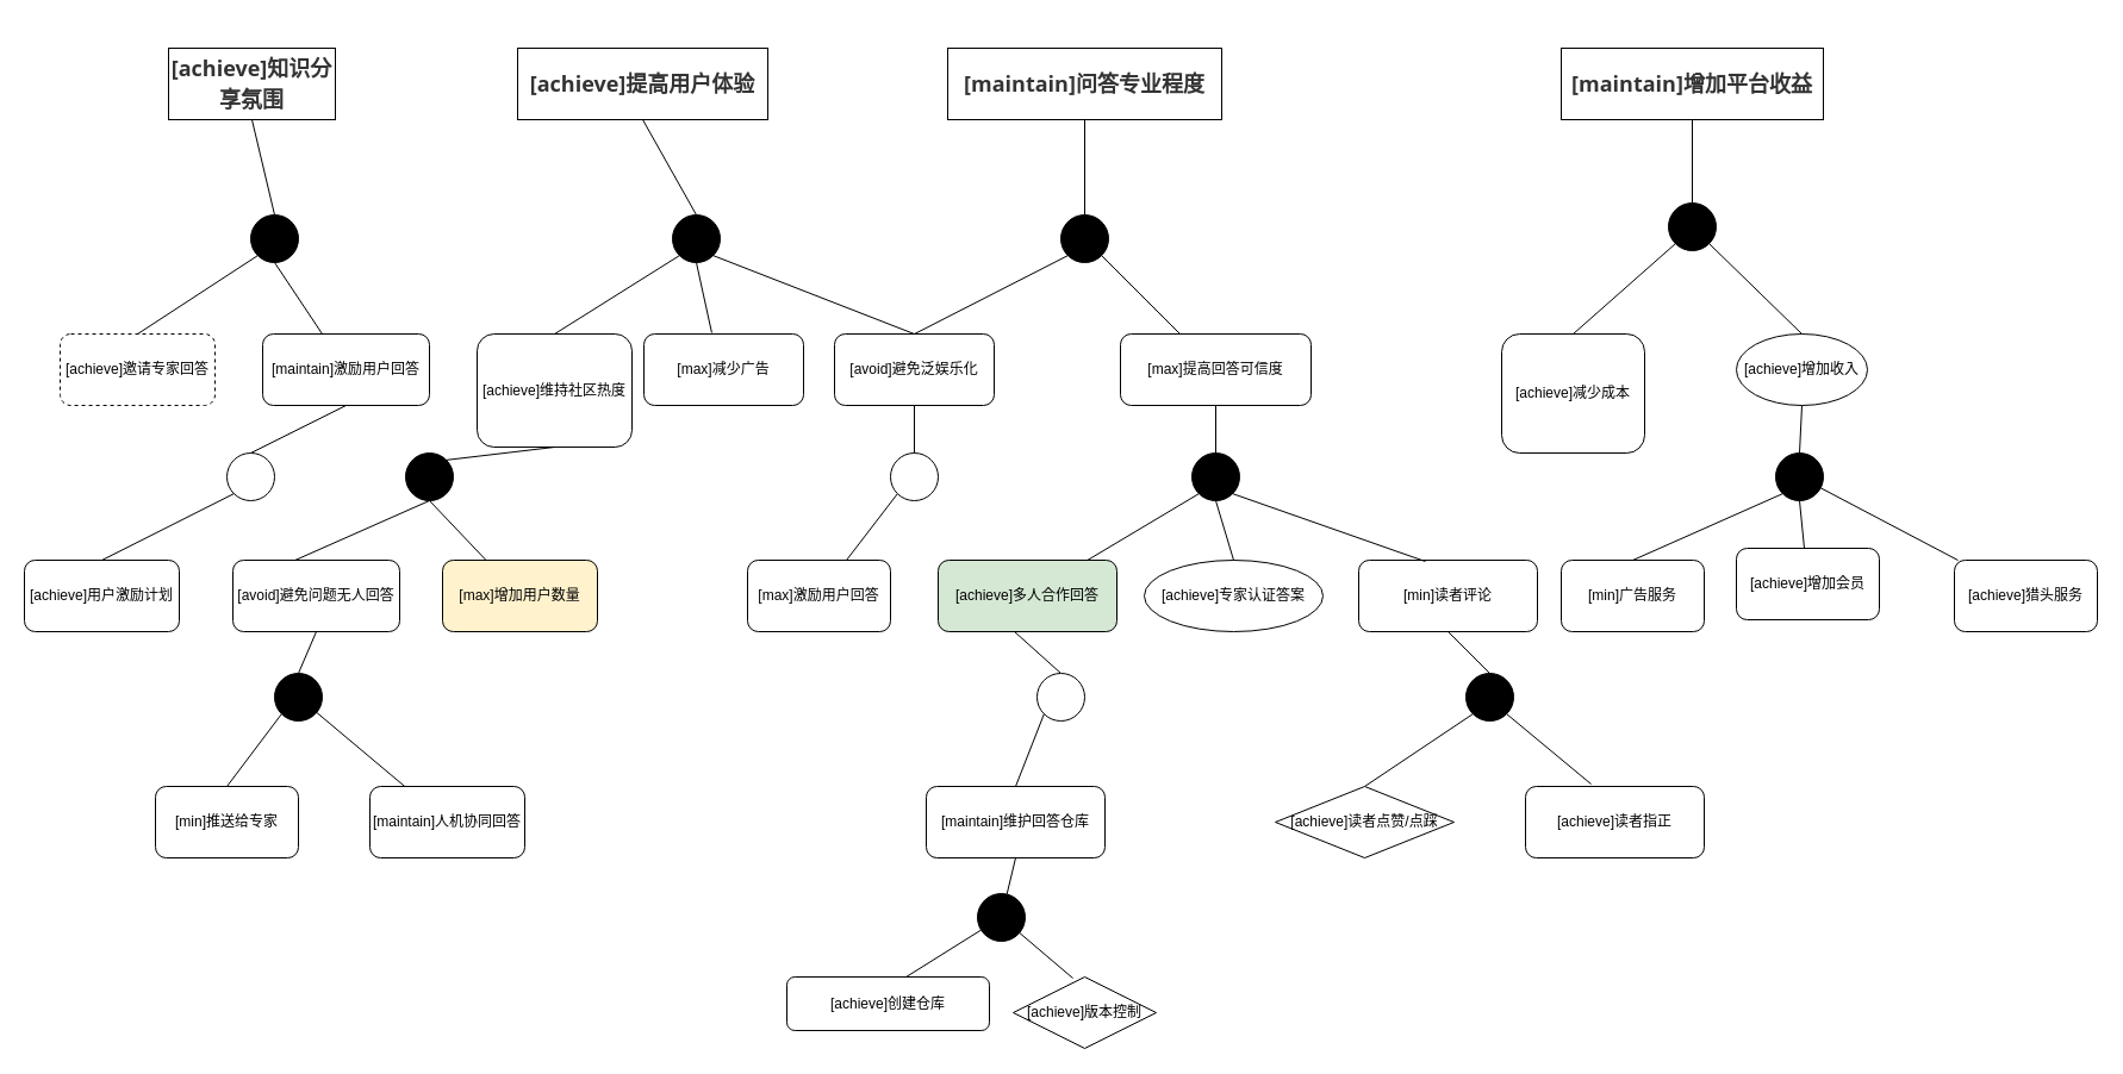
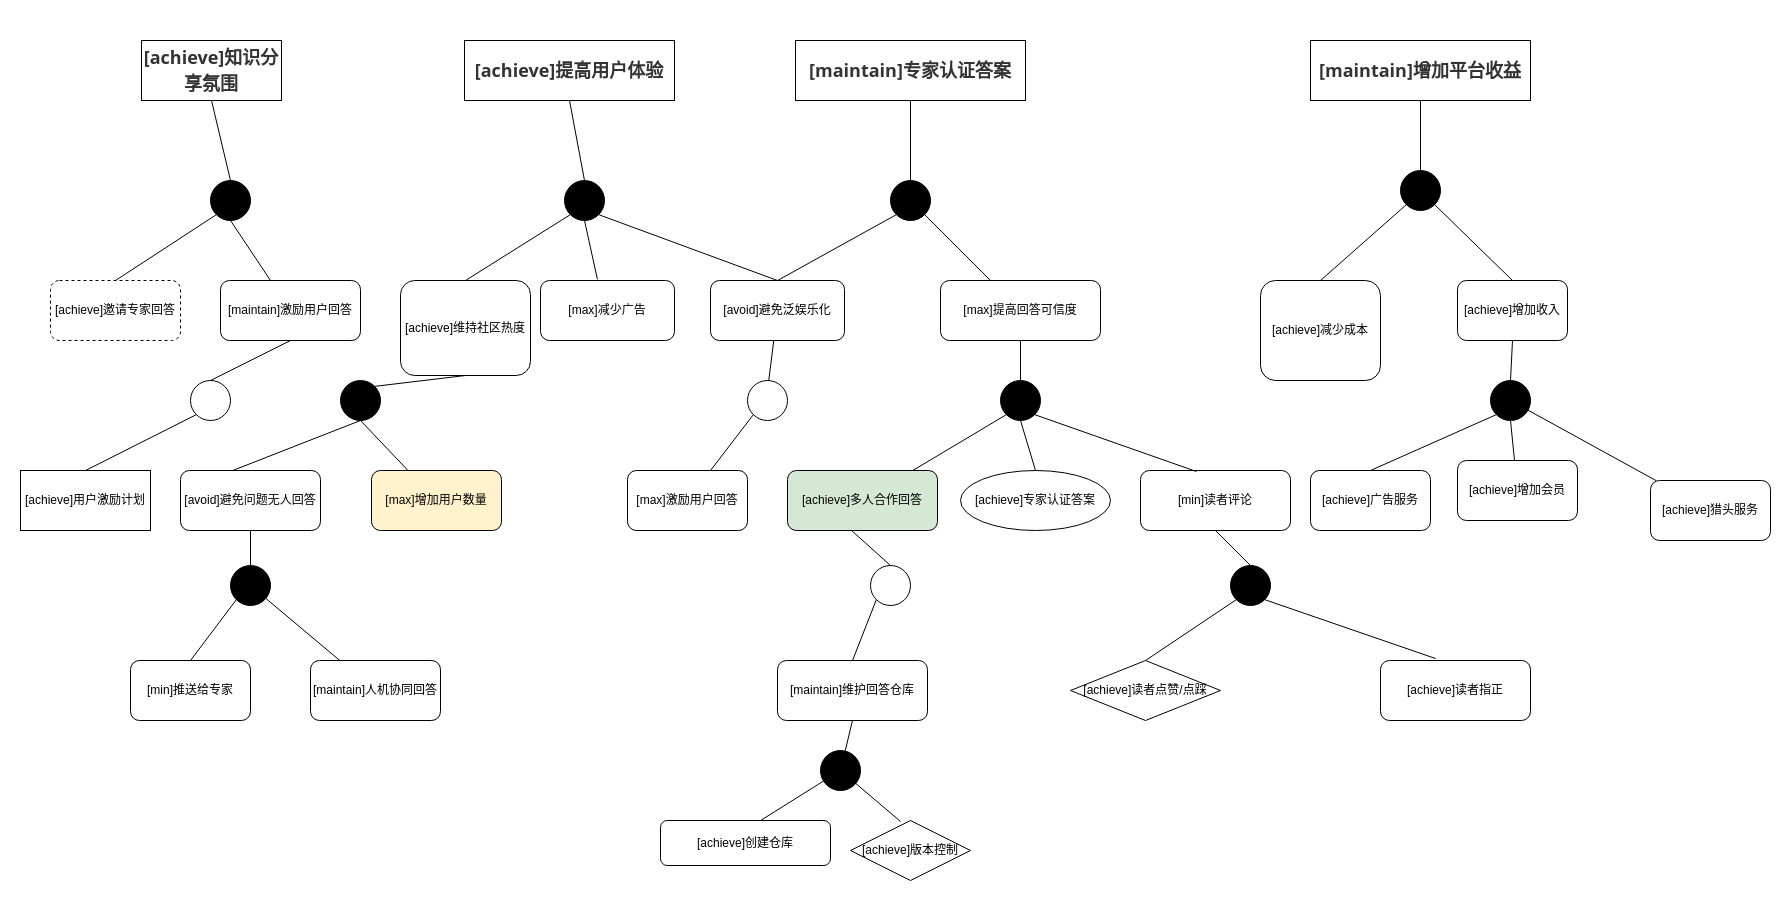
- <mxCell id="3" value="&lt;h3 class=&quot;md-end-block md-heading md-focus&quot; style=&quot;box-sizing: border-box ; font-size: 1.5em ; margin-top: 1rem ; margin-bottom: 1rem ; position: relative ; line-height: 1.43 ; cursor: text ; color: rgb(51 , 51 , 51) ; font-family: &amp;#34;open sans&amp;#34; , &amp;#34;clear sans&amp;#34; , &amp;#34;helvetica neue&amp;#34; , &amp;#34;helvetica&amp;#34; , &amp;#34;arial&amp;#34; , sans-serif&quot;&gt;&lt;span class=&quot;md-plain md-expand&quot; style=&quot;box-sizing: border-box&quot;&gt;[achieve]提高用户体验&lt;/span&gt;&lt;/h3&gt;" style="rounded=0;whiteSpace=wrap;html=1;" parent="1" vertex="1"><mxGeometry x="434" y="20" width="210" height="60" as="geometry" /></mxCell>
+ <mxCell id="3" value="&lt;h3 class=&quot;md-end-block md-heading md-focus&quot; style=&quot;box-sizing: border-box ; font-size: 1.5em ; margin-top: 1rem ; margin-bottom: 1rem ; position: relative ; line-height: 1.43 ; cursor: text ; color: rgb(51 , 51 , 51) ; font-family: &amp;#34;open sans&amp;#34; , &amp;#34;clear sans&amp;#34; , &amp;#34;helvetica neue&amp;#34; , &amp;#34;helvetica&amp;#34; , &amp;#34;arial&amp;#34; , sans-serif&quot;&gt;&lt;span class=&quot;md-plain md-expand&quot; style=&quot;box-sizing: border-box&quot;&gt;[achieve]提高用户体验&lt;/span&gt;&lt;/h3&gt;" style="rounded=0;whiteSpace=wrap;html=1;" parent="1" vertex="1"><mxGeometry x="464" y="20" width="210" height="60" as="geometry" /></mxCell>
- <mxCell id="4" value="&lt;h3 class=&quot;md-end-block md-heading md-focus&quot; style=&quot;box-sizing: border-box ; font-size: 1.5em ; margin-top: 1rem ; margin-bottom: 1rem ; position: relative ; line-height: 1.43 ; cursor: text ; color: rgb(51 , 51 , 51) ; font-family: &amp;#34;open sans&amp;#34; , &amp;#34;clear sans&amp;#34; , &amp;#34;helvetica neue&amp;#34; , &amp;#34;helvetica&amp;#34; , &amp;#34;arial&amp;#34; , sans-serif&quot;&gt;&lt;span class=&quot;md-plain md-expand&quot; style=&quot;box-sizing: border-box&quot;&gt;[maintain]问答专业程度&lt;/span&gt;&lt;/h3&gt;" style="rounded=0;whiteSpace=wrap;html=1;" parent="1" vertex="1"><mxGeometry x="795" y="20" width="230" height="60" as="geometry" /></mxCell>
+ <mxCell id="4" value="&lt;h3 class=&quot;md-end-block md-heading md-focus&quot; style=&quot;box-sizing: border-box ; font-size: 1.5em ; margin-top: 1rem ; margin-bottom: 1rem ; position: relative ; line-height: 1.43 ; cursor: text ; color: rgb(51 , 51 , 51) ; font-family: &amp;#34;open sans&amp;#34; , &amp;#34;clear sans&amp;#34; , &amp;#34;helvetica neue&amp;#34; , &amp;#34;helvetica&amp;#34; , &amp;#34;arial&amp;#34; , sans-serif&quot;&gt;&lt;span class=&quot;md-plain md-expand&quot; style=&quot;box-sizing: border-box&quot;&gt;[maintain]专家认证答案&lt;/span&gt;&lt;/h3&gt;" style="rounded=0;whiteSpace=wrap;html=1;" parent="1" vertex="1"><mxGeometry x="795" y="20" width="230" height="60" as="geometry" /></mxCell>
- <mxCell id="18" value="[avoid]避免泛娱乐化" style="rounded=1;whiteSpace=wrap;html=1;" parent="1" vertex="1"><mxGeometry x="700" y="260" width="134" height="60" as="geometry" /></mxCell>
+ <mxCell id="18" value="[avoid]避免泛娱乐化" style="rounded=1;whiteSpace=wrap;html=1;" parent="1" vertex="1"><mxGeometry x="710" y="260" width="134" height="60" as="geometry" /></mxCell>
- <mxCell id="41" value="[achieve]增加收入" style="ellipse;whiteSpace=wrap;html=1;" parent="1" vertex="1"><mxGeometry x="1457" y="260" width="110" height="60" as="geometry" /></mxCell>
+ <mxCell id="41" value="[achieve]增加收入" style="rounded=1;whiteSpace=wrap;html=1;" parent="1" vertex="1"><mxGeometry x="1457" y="260" width="110" height="60" as="geometry" /></mxCell>
- <mxCell id="24" value="[achieve]用户激励计划" style="rounded=1;whiteSpace=wrap;html=1;" parent="1" vertex="1"><mxGeometry x="20" y="450" width="130" height="60" as="geometry" /></mxCell>
+ <mxCell id="24" value="[achieve]用户激励计划" style="whiteSpace=wrap;html=1;rounded=0;" parent="1" vertex="1"><mxGeometry x="20" y="450" width="130" height="60" as="geometry" /></mxCell>
- <mxCell id="25" value="[avoid]避免问题无人回答" style="rounded=1;whiteSpace=wrap;html=1;" parent="1" vertex="1"><mxGeometry x="195" y="450" width="140" height="60" as="geometry" /></mxCell>
+ <mxCell id="25" value="[avoid]避免问题无人回答" style="rounded=1;whiteSpace=wrap;html=1;" parent="1" vertex="1"><mxGeometry x="180" y="450" width="140" height="60" as="geometry" /></mxCell>
- <mxCell id="43" value="[min]广告服务" style="rounded=1;whiteSpace=wrap;html=1;" parent="1" vertex="1"><mxGeometry x="1310" y="450" width="120" height="60" as="geometry" /></mxCell>
+ <mxCell id="43" value="[achieve]广告服务" style="rounded=1;whiteSpace=wrap;html=1;" parent="1" vertex="1"><mxGeometry x="1310" y="450" width="120" height="60" as="geometry" /></mxCell>
- <mxCell id="79" value="[achieve]猎头服务" style="rounded=1;whiteSpace=wrap;html=1;" parent="1" vertex="1"><mxGeometry x="1640" y="450" width="120" height="60" as="geometry" /></mxCell>
+ <mxCell id="79" value="[achieve]猎头服务" style="rounded=1;whiteSpace=wrap;html=1;" parent="1" vertex="1"><mxGeometry x="1650" y="460" width="120" height="60" as="geometry" /></mxCell>
- <mxCell id="76" value="[achieve]读者指正" style="rounded=1;whiteSpace=wrap;html=1;" parent="1" vertex="1"><mxGeometry x="1280" y="640" width="150" height="60" as="geometry" /></mxCell>
+ <mxCell id="76" value="[achieve]读者指正" style="rounded=1;whiteSpace=wrap;html=1;" parent="1" vertex="1"><mxGeometry x="1380" y="640" width="150" height="60" as="geometry" /></mxCell>
